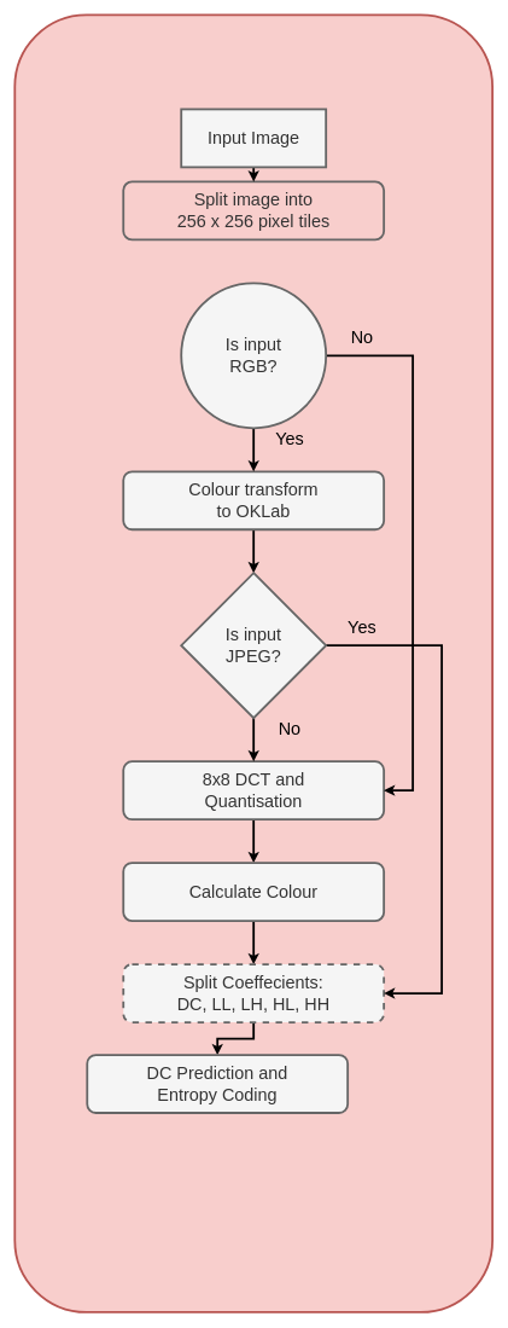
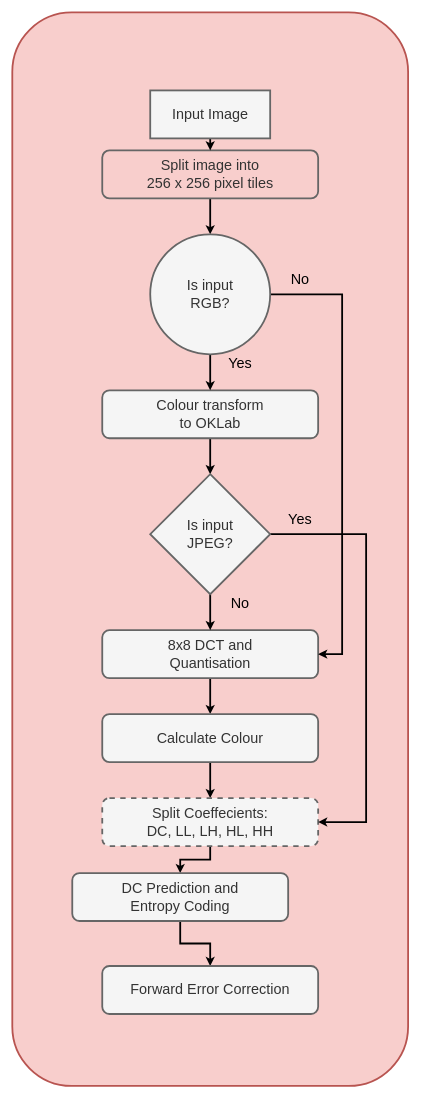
+ <mxCell id="3" style="edgeStyle=orthogonalEdgeStyle;rounded=0;orthogonalLoop=1;jettySize=auto;html=1;exitX=0.5;exitY=1;exitDx=0;exitDy=0;entryX=0.5;entryY=0;entryDx=0;entryDy=0;fontSize=24;fontStyle=0;strokeWidth=3;" edge="1" parent="1" source="4" target="23"><mxGeometry relative="1" as="geometry" /></mxCell>
+ <mxCell id="13" style="edgeStyle=orthogonalEdgeStyle;rounded=0;orthogonalLoop=1;jettySize=auto;html=1;exitX=0.5;exitY=1;exitDx=0;exitDy=0;entryX=0.5;entryY=0;entryDx=0;entryDy=0;fontSize=24;fontStyle=0;strokeWidth=3;" edge="1" parent="1" source="14" target="15"><mxGeometry relative="1" as="geometry" /></mxCell>
+ <mxCell id="15" value="Forward Error Correction" style="rounded=1;whiteSpace=wrap;html=1;fontSize=24;fillColor=#f5f5f5;fontColor=#333333;strokeColor=#666666;fontStyle=0;strokeWidth=3;" vertex="1" parent="1"><mxGeometry x="170" y="1610" width="360" height="80" as="geometry" /></mxCell>
